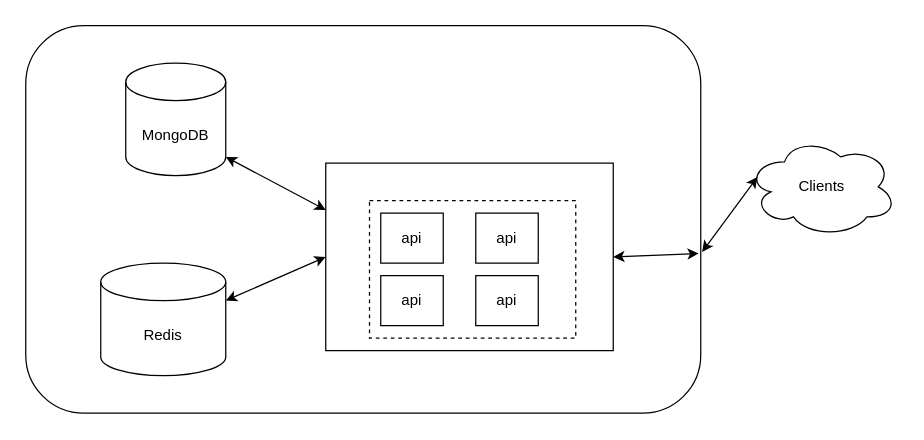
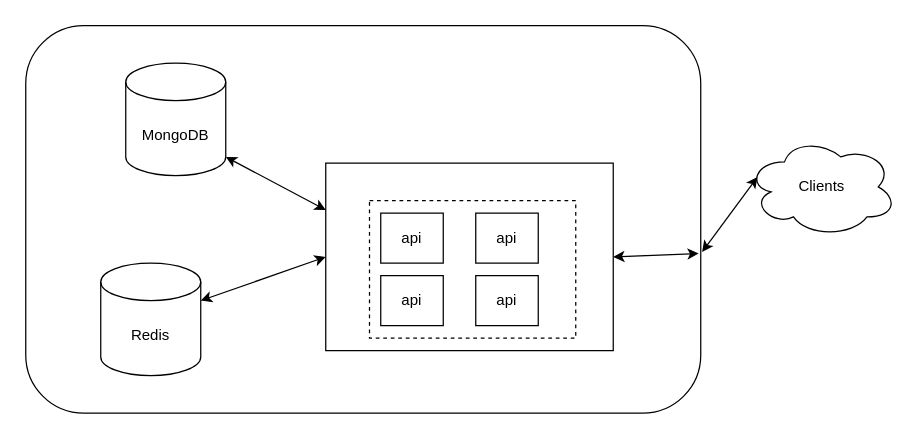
- <mxCell id="4" value="Redis" style="shape=cylinder3;whiteSpace=wrap;html=1;boundedLbl=1;backgroundOutline=1;size=15;" vertex="1" parent="1"><mxGeometry x="80" y="210" width="100" height="90" as="geometry" /></mxCell>
+ <mxCell id="4" value="Redis" style="shape=cylinder3;whiteSpace=wrap;html=1;boundedLbl=1;backgroundOutline=1;size=15;" vertex="1" parent="1"><mxGeometry x="80" y="210" width="80" height="90" as="geometry" /></mxCell>
